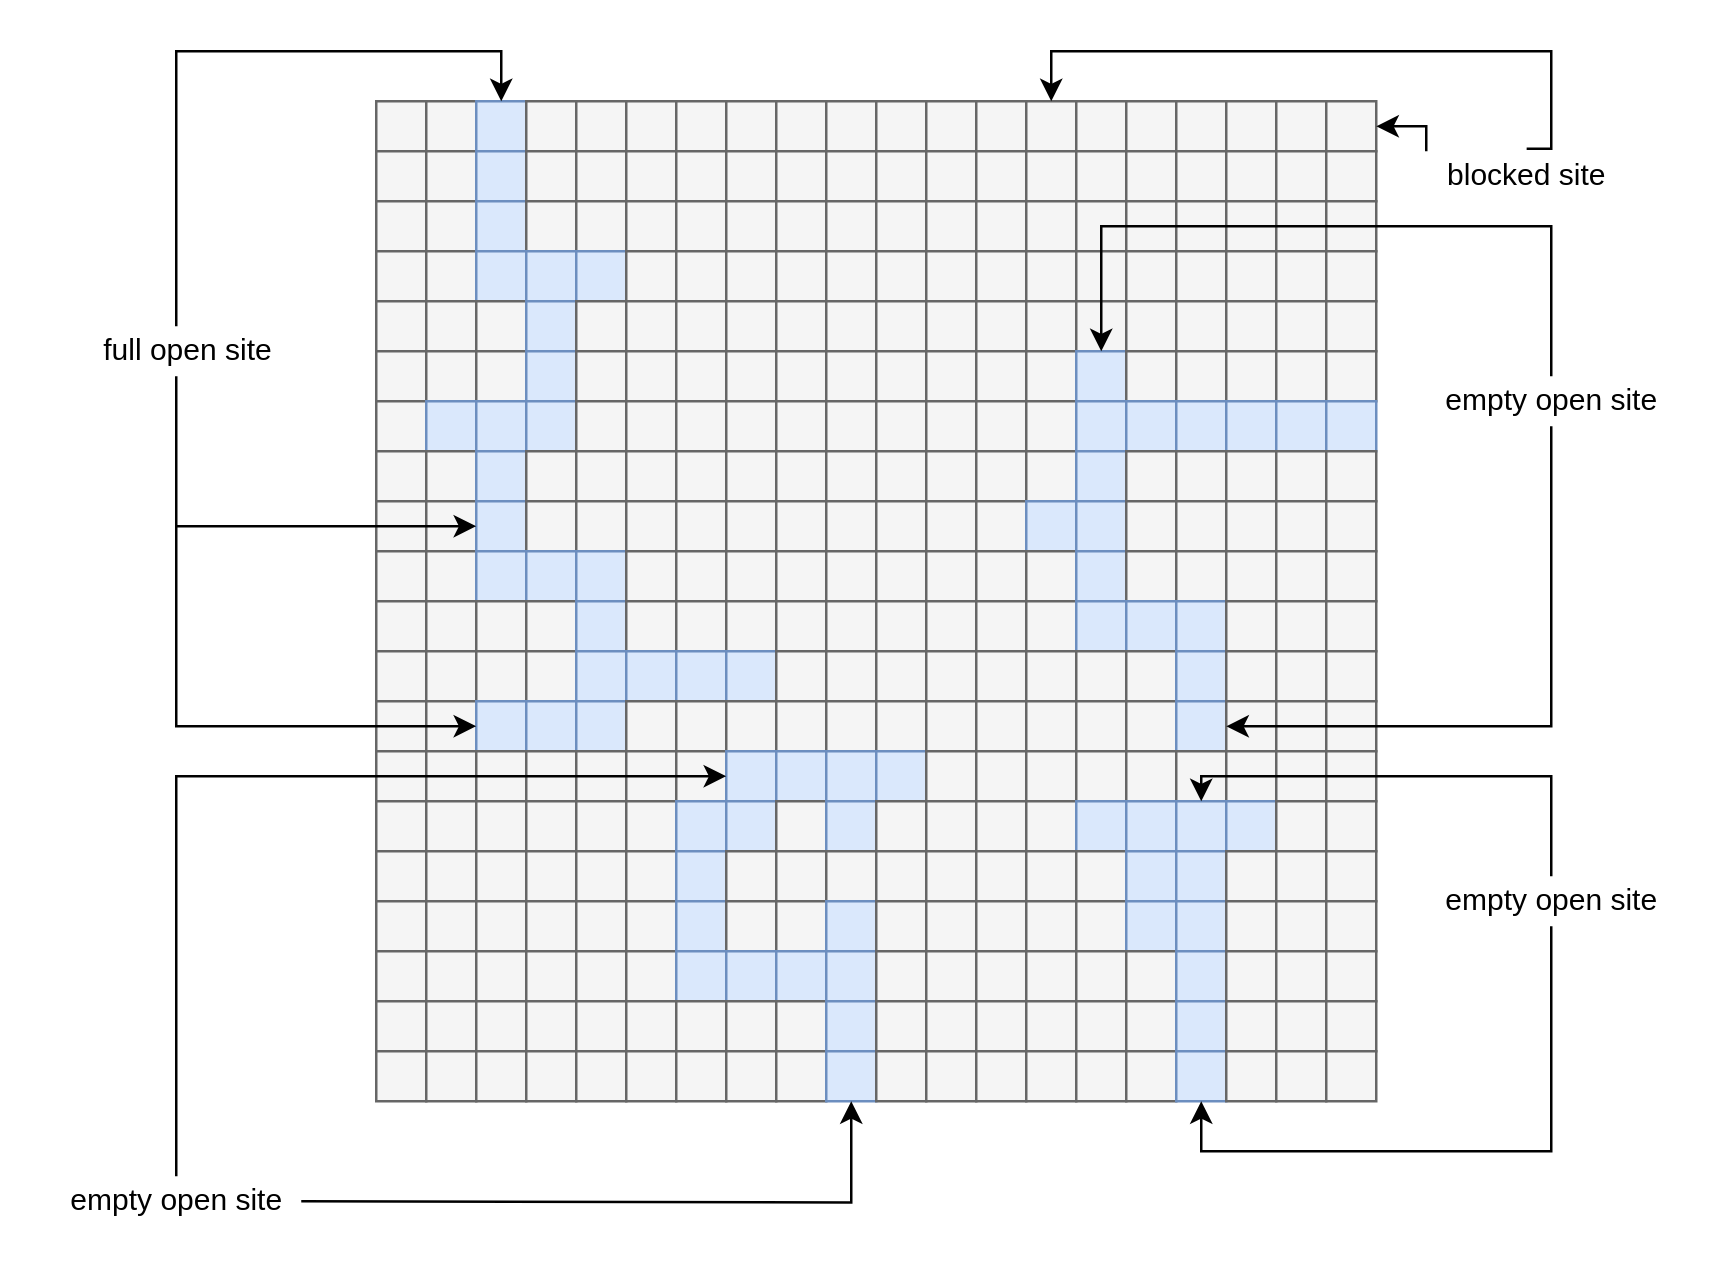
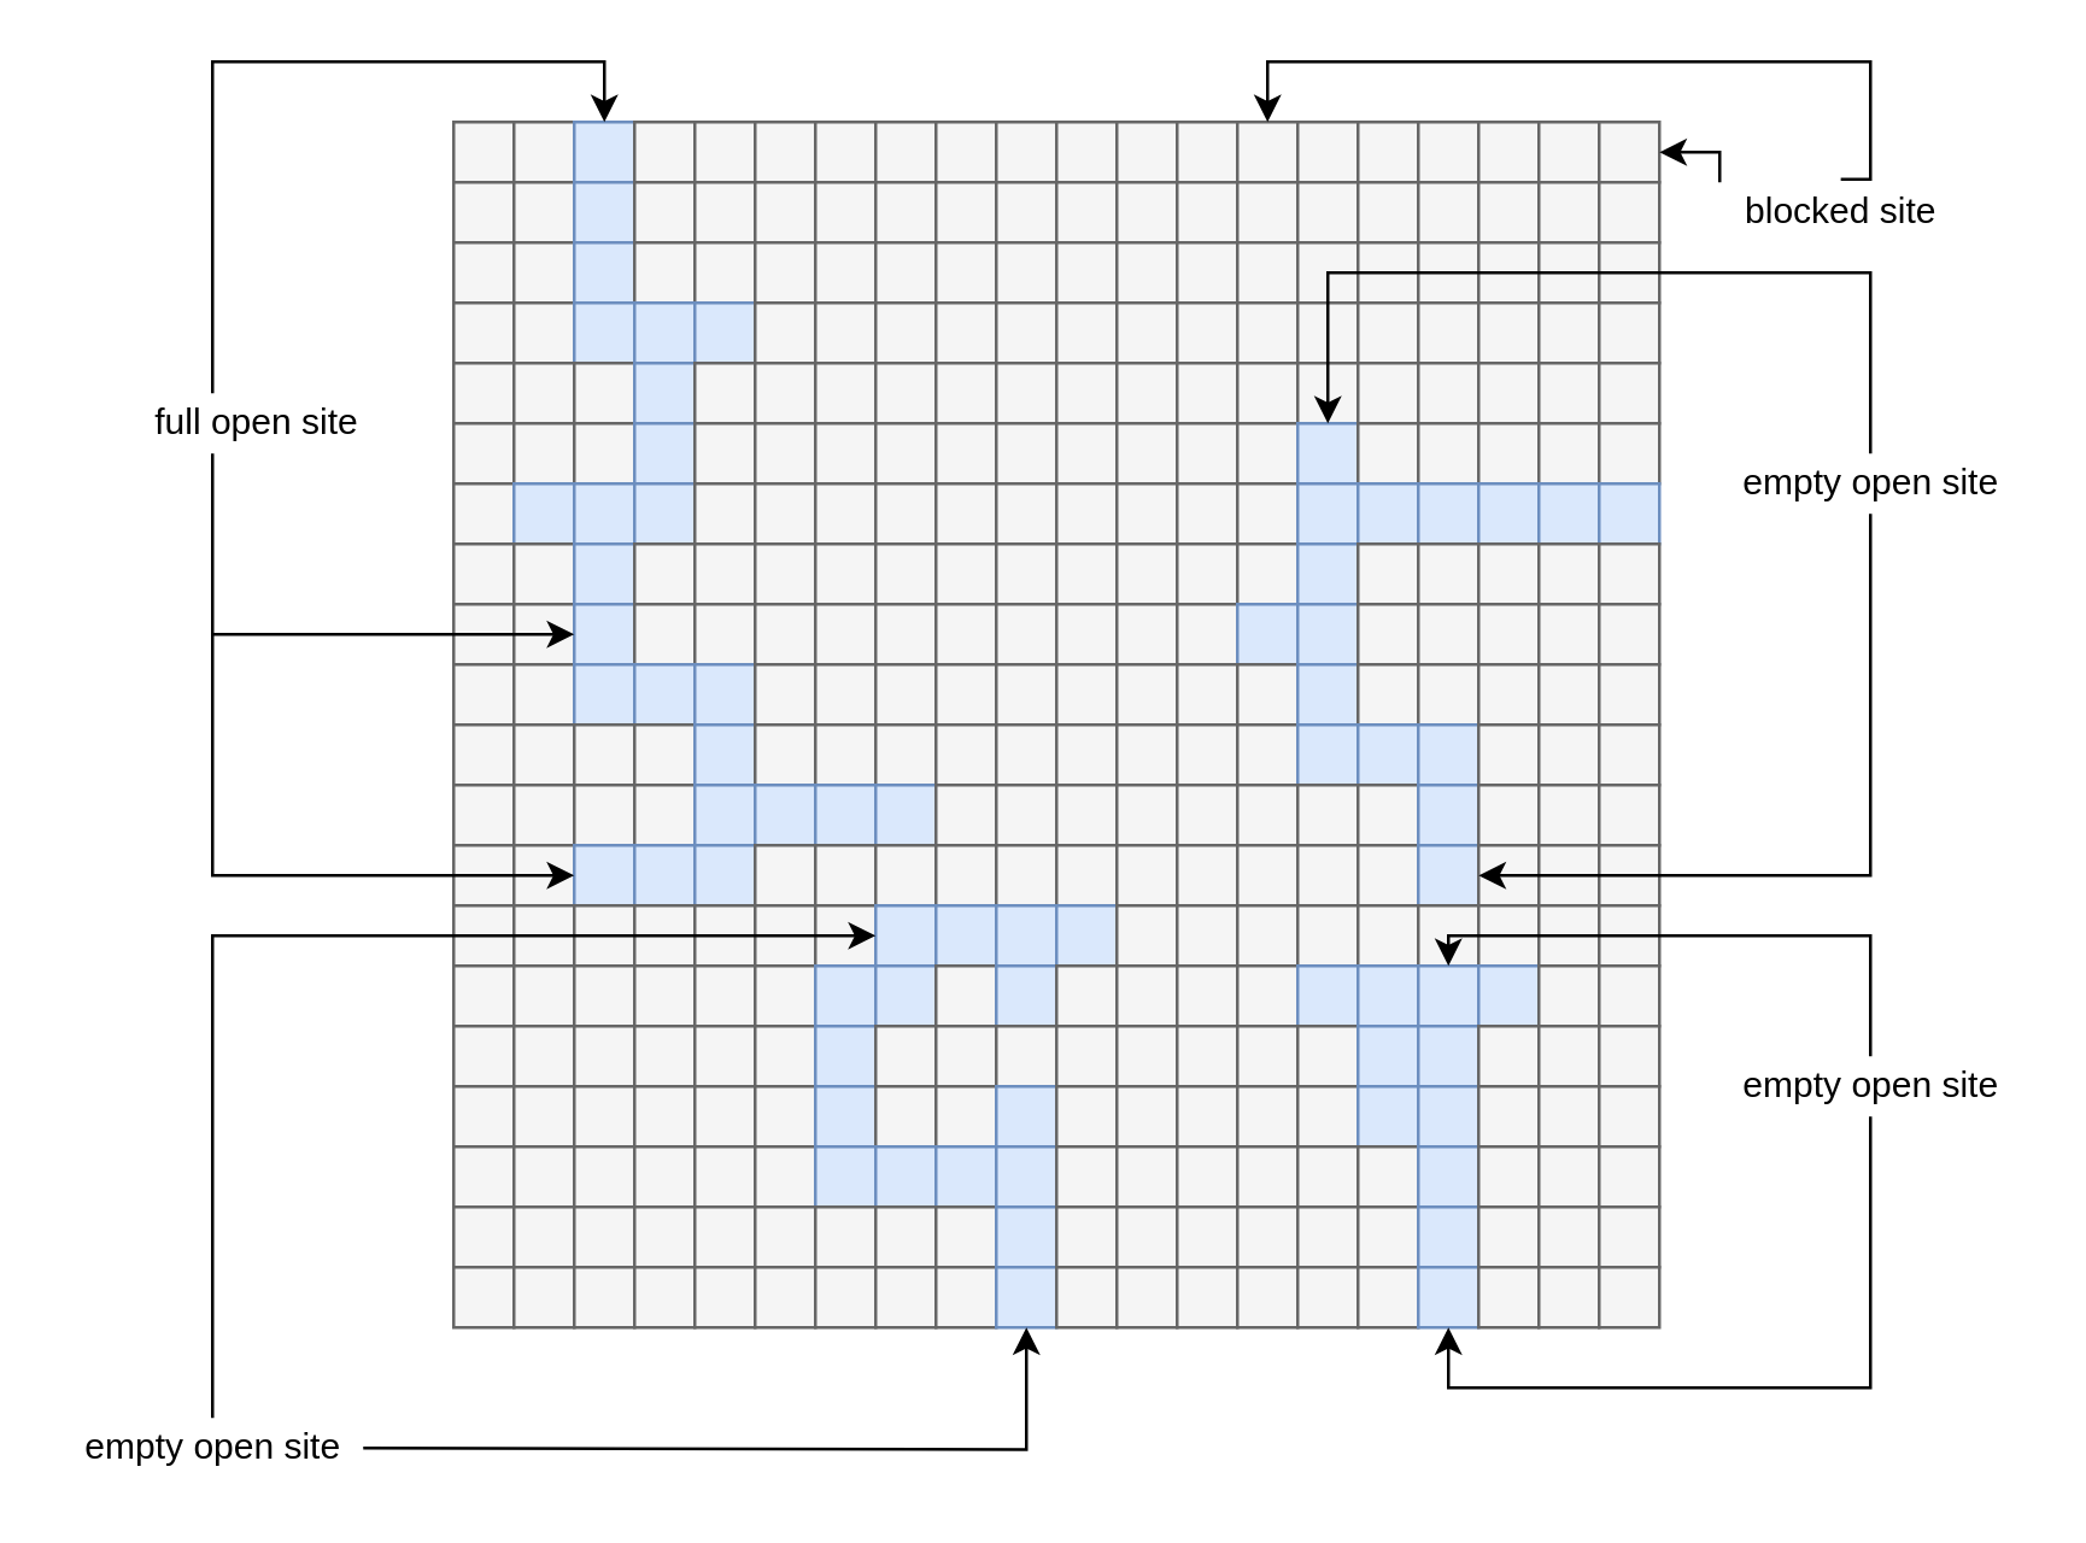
- <mxCell id="404" value="full open site" style="text;html=1;strokeColor=none;fillColor=none;align=center;verticalAlign=middle;whiteSpace=wrap;rounded=0;" vertex="1" parent="1"><mxGeometry x="30" y="130" width="90" height="20" as="geometry" /></mxCell>
+ <mxCell id="404" value="full open site" style="text;html=1;strokeColor=none;fillColor=none;align=center;verticalAlign=middle;whiteSpace=wrap;rounded=0;" vertex="1" parent="1"><mxGeometry x="40" y="130" width="90" height="20" as="geometry" /></mxCell>
